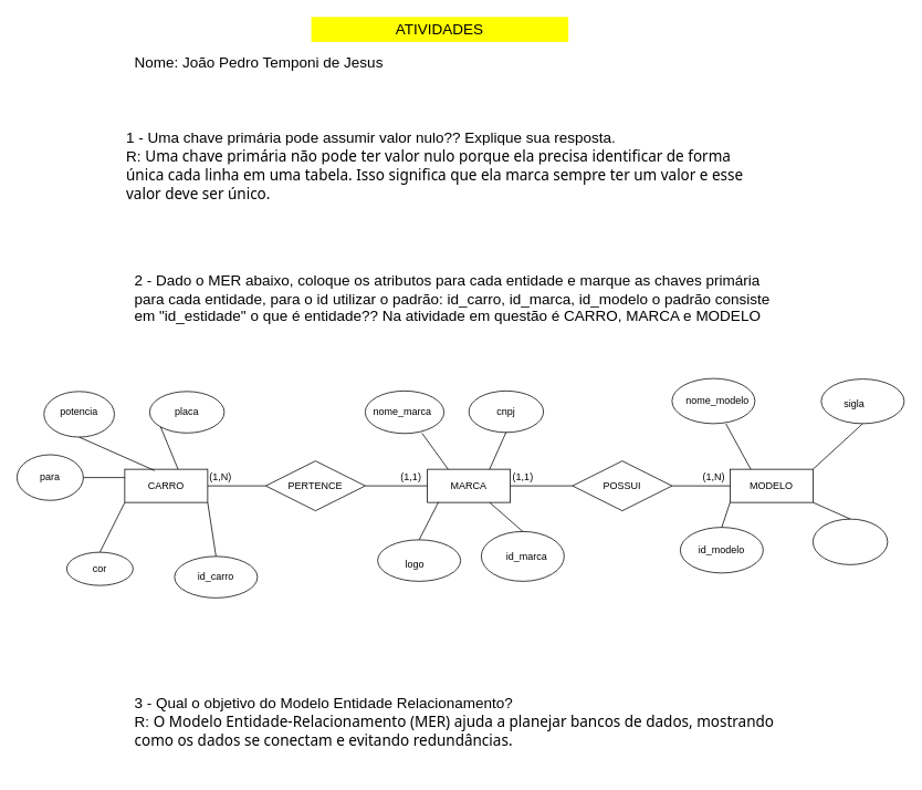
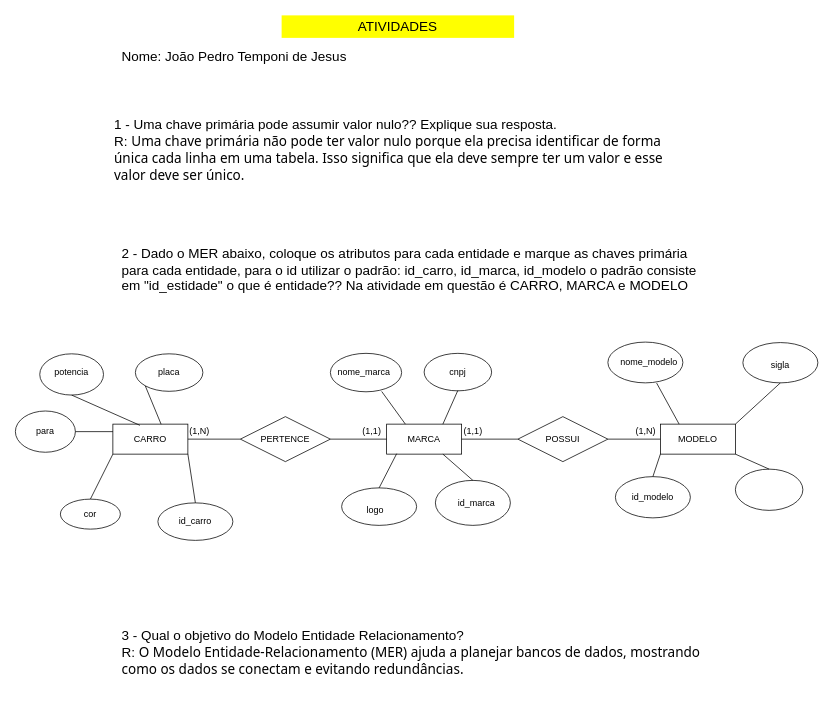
- <mxCell id="4" value="&lt;font style=&quot;font-size: 18px;&quot;&gt;&lt;font style=&quot;font-size: 18px;&quot;&gt;1 -&amp;nbsp;&lt;/font&gt;&lt;span style=&quot;&quot;&gt;Uma&lt;/span&gt;&lt;span style=&quot;text-align: justify; background-color: initial; font-family: Arial;&quot;&gt; &lt;/span&gt;&lt;span style=&quot;text-align: justify; background-color: initial; font-family: Arial;&quot;&gt;chave&lt;/span&gt;&lt;span style=&quot;text-align: justify; background-color: initial; font-family: Arial;&quot;&gt; &lt;/span&gt;&lt;span style=&quot;text-align: justify; background-color: initial; font-family: Arial;&quot;&gt;primária&lt;/span&gt;&lt;span style=&quot;text-align: justify; background-color: initial; font-family: Arial;&quot;&gt; &lt;/span&gt;&lt;span style=&quot;text-align: justify; background-color: initial; font-family: Arial;&quot;&gt;pode&lt;/span&gt;&lt;span style=&quot;text-align: justify; background-color: initial; font-family: Arial;&quot;&gt; &lt;/span&gt;&lt;span style=&quot;text-align: justify; background-color: initial; font-family: Arial;&quot;&gt;assumir&lt;/span&gt;&lt;span style=&quot;text-align: justify; background-color: initial; font-family: Arial;&quot;&gt; &lt;/span&gt;&lt;span style=&quot;text-align: justify; background-color: initial; font-family: Arial;&quot;&gt;valor&lt;/span&gt;&lt;span style=&quot;text-align: justify; background-color: initial; font-family: Arial;&quot;&gt; &lt;/span&gt;&lt;span style=&quot;font-family: Arial;&quot;&gt;&lt;span style=&quot;&quot;&gt;nulo??&amp;nbsp;Explique sua resposta.&lt;/span&gt;&lt;br&gt;&lt;div style=&quot;&quot;&gt;&lt;span style=&quot;background-color: initial;&quot;&gt;R:&amp;nbsp;&lt;/span&gt;&lt;span style=&quot;font-family: SegoeUIVariable, SegoeUI, &amp;quot;Segoe UI&amp;quot;, &amp;quot;Helvetica Neue&amp;quot;, Helvetica, &amp;quot;Microsoft YaHei&amp;quot;, &amp;quot;Meiryo UI&amp;quot;, Meiryo, &amp;quot;Arial Unicode MS&amp;quot;, sans-serif; background-color: rgb(255, 255, 255);&quot;&gt;&lt;font style=&quot;font-size: 18px;&quot;&gt;Uma chave primária não pode ter valor nulo porque ela precisa identificar de forma única cada linha em uma tabela. Isso significa que ela marca sempre ter um valor e esse valor deve ser único.&lt;/font&gt;&lt;/span&gt;&lt;/div&gt;&lt;/span&gt;&lt;/font&gt;" style="text;html=1;align=left;verticalAlign=middle;whiteSpace=wrap;rounded=0;" parent="1" vertex="1"><mxGeometry x="150" y="140" width="780" height="120" as="geometry" /></mxCell>
+ <mxCell id="4" value="&lt;font style=&quot;font-size: 18px;&quot;&gt;&lt;font style=&quot;font-size: 18px;&quot;&gt;1 -&amp;nbsp;&lt;/font&gt;&lt;span style=&quot;&quot;&gt;Uma&lt;/span&gt;&lt;span style=&quot;text-align: justify; background-color: initial; font-family: Arial;&quot;&gt; &lt;/span&gt;&lt;span style=&quot;text-align: justify; background-color: initial; font-family: Arial;&quot;&gt;chave&lt;/span&gt;&lt;span style=&quot;text-align: justify; background-color: initial; font-family: Arial;&quot;&gt; &lt;/span&gt;&lt;span style=&quot;text-align: justify; background-color: initial; font-family: Arial;&quot;&gt;primária&lt;/span&gt;&lt;span style=&quot;text-align: justify; background-color: initial; font-family: Arial;&quot;&gt; &lt;/span&gt;&lt;span style=&quot;text-align: justify; background-color: initial; font-family: Arial;&quot;&gt;pode&lt;/span&gt;&lt;span style=&quot;text-align: justify; background-color: initial; font-family: Arial;&quot;&gt; &lt;/span&gt;&lt;span style=&quot;text-align: justify; background-color: initial; font-family: Arial;&quot;&gt;assumir&lt;/span&gt;&lt;span style=&quot;text-align: justify; background-color: initial; font-family: Arial;&quot;&gt; &lt;/span&gt;&lt;span style=&quot;text-align: justify; background-color: initial; font-family: Arial;&quot;&gt;valor&lt;/span&gt;&lt;span style=&quot;text-align: justify; background-color: initial; font-family: Arial;&quot;&gt; &lt;/span&gt;&lt;span style=&quot;font-family: Arial;&quot;&gt;&lt;span style=&quot;&quot;&gt;nulo??&amp;nbsp;Explique sua resposta.&lt;/span&gt;&lt;br&gt;&lt;div style=&quot;&quot;&gt;&lt;span style=&quot;background-color: initial;&quot;&gt;R:&amp;nbsp;&lt;/span&gt;&lt;span style=&quot;font-family: SegoeUIVariable, SegoeUI, &amp;quot;Segoe UI&amp;quot;, &amp;quot;Helvetica Neue&amp;quot;, Helvetica, &amp;quot;Microsoft YaHei&amp;quot;, &amp;quot;Meiryo UI&amp;quot;, Meiryo, &amp;quot;Arial Unicode MS&amp;quot;, sans-serif; background-color: rgb(255, 255, 255);&quot;&gt;&lt;font style=&quot;font-size: 18px;&quot;&gt;Uma chave primária não pode ter valor nulo porque ela precisa identificar de forma única cada linha em uma tabela. Isso significa que ela deve sempre ter um valor e esse valor deve ser único.&lt;/font&gt;&lt;/span&gt;&lt;/div&gt;&lt;/span&gt;&lt;/font&gt;" style="text;html=1;align=left;verticalAlign=middle;whiteSpace=wrap;rounded=0;" parent="1" vertex="1"><mxGeometry x="150" y="140" width="780" height="120" as="geometry" /></mxCell>
- <mxCell id="52" value="sigla" style="text;html=1;align=center;verticalAlign=middle;whiteSpace=wrap;rounded=0;" parent="1" vertex="1"><mxGeometry x="1000" y="471.25" width="60" height="30" as="geometry" /></mxCell>
+ <mxCell id="52" value="sigla" style="text;html=1;align=center;verticalAlign=middle;whiteSpace=wrap;rounded=0;" parent="1" vertex="1"><mxGeometry x="1010" y="471.25" width="60" height="30" as="geometry" /></mxCell>
